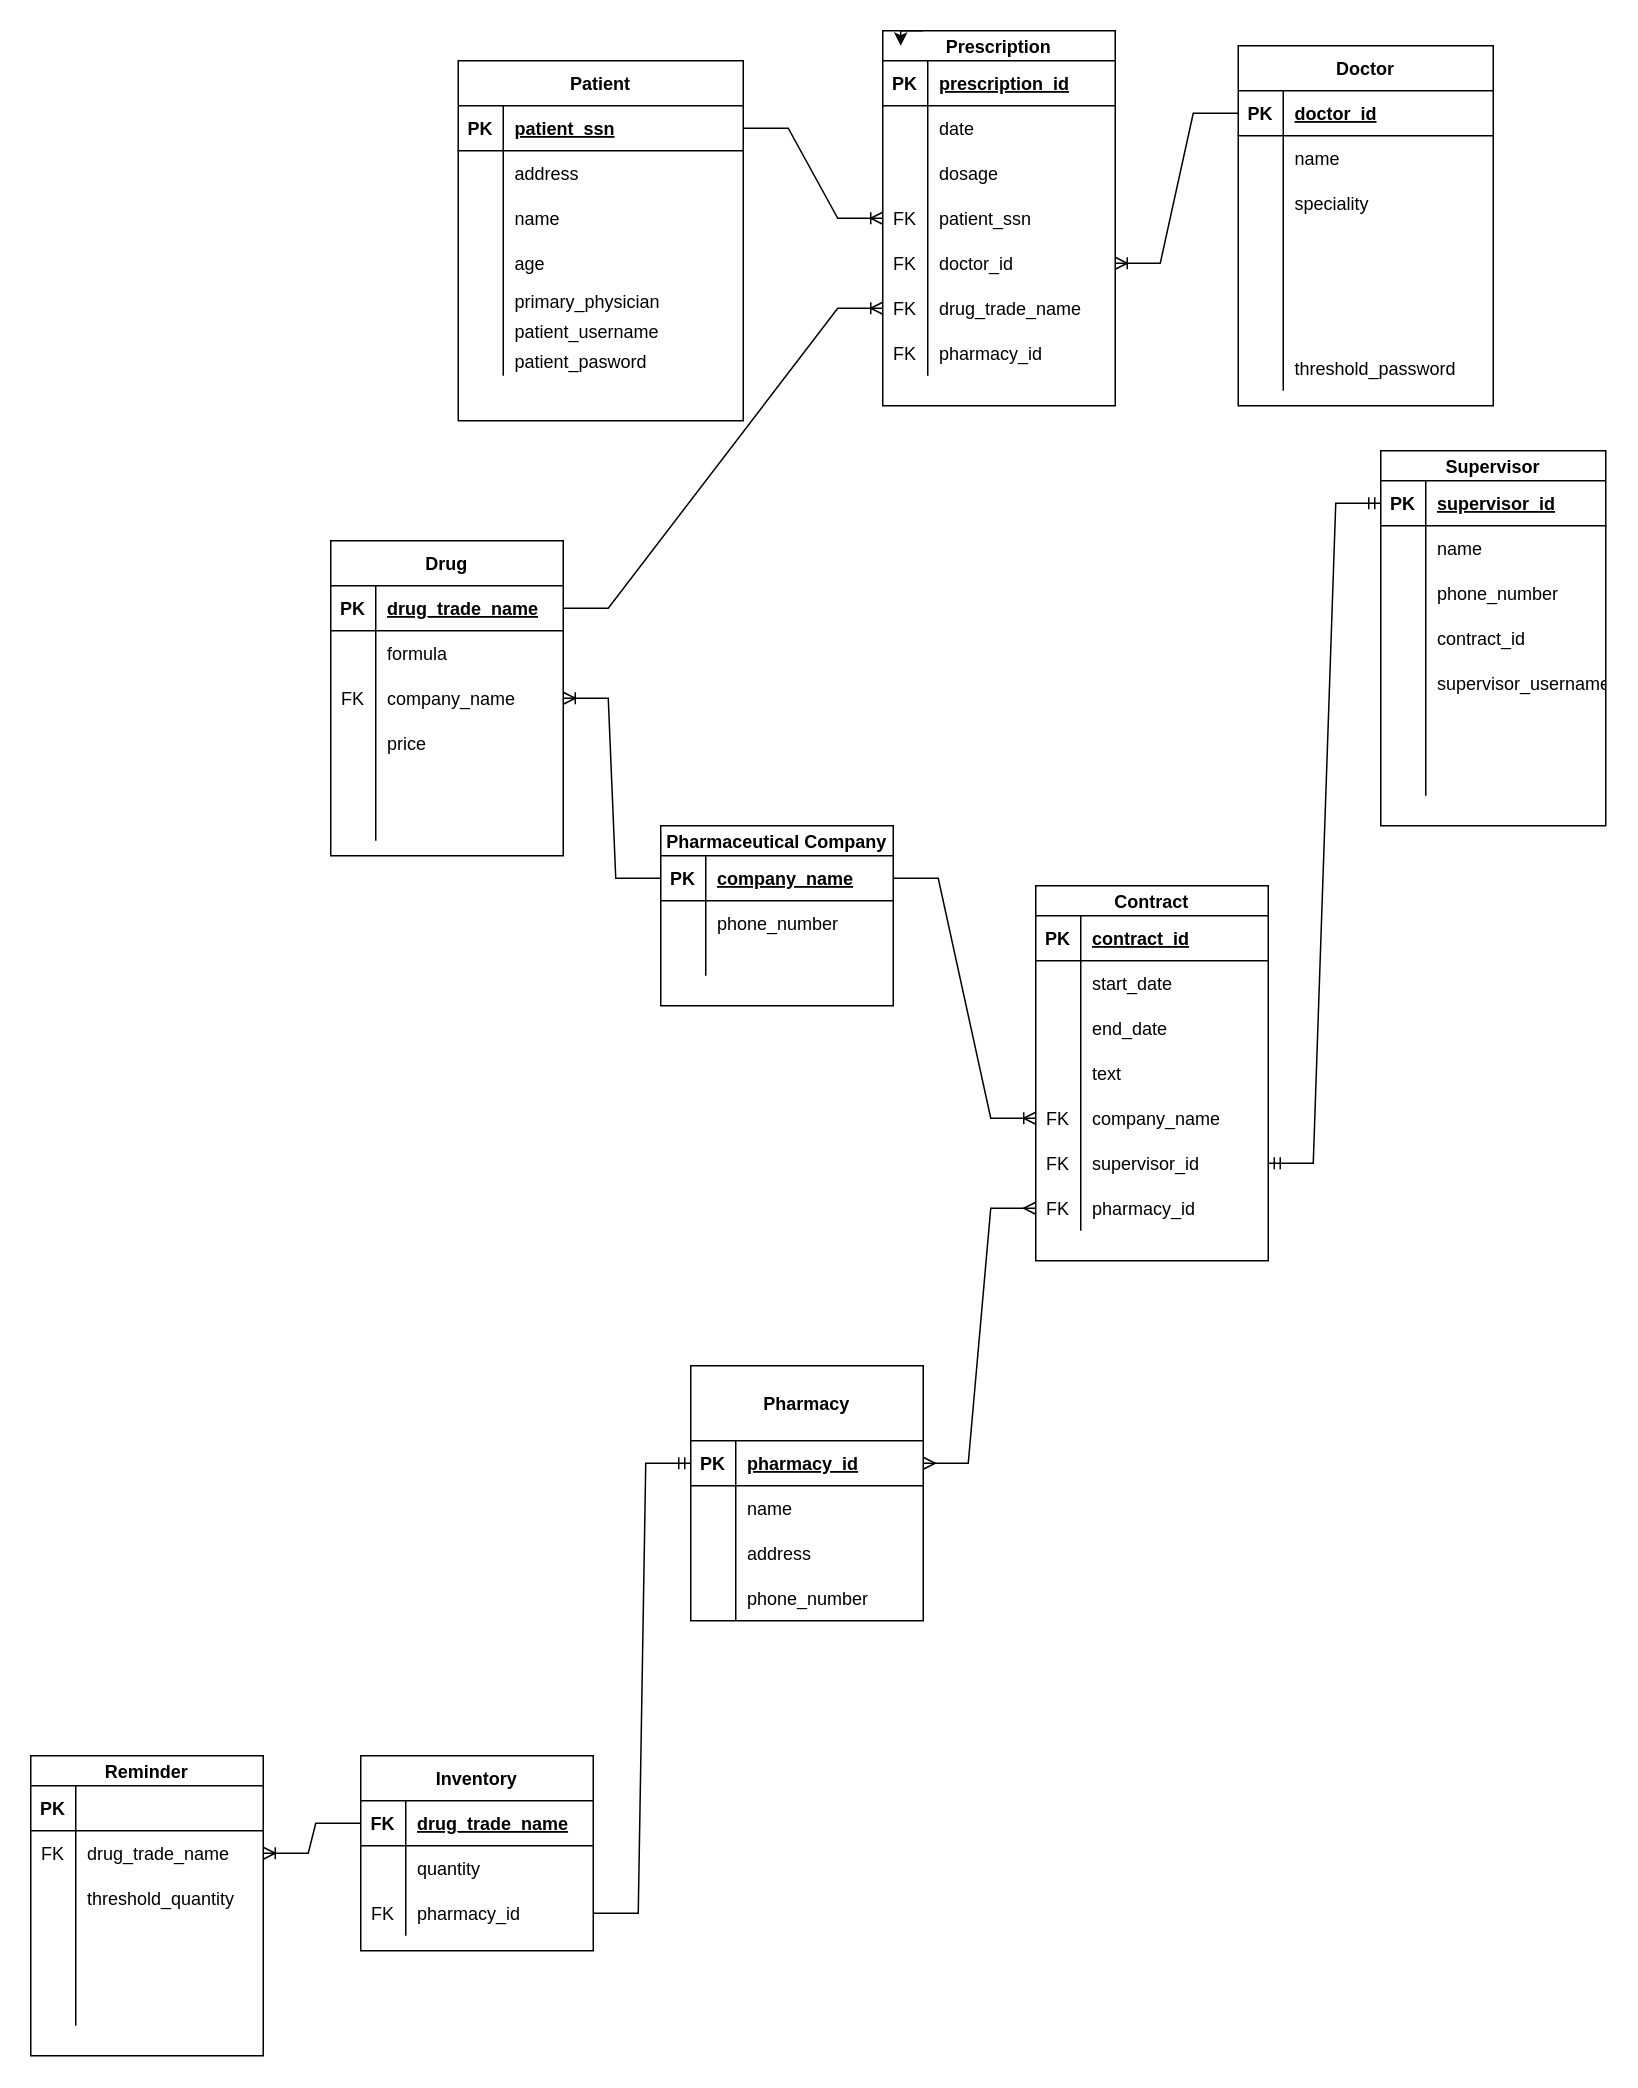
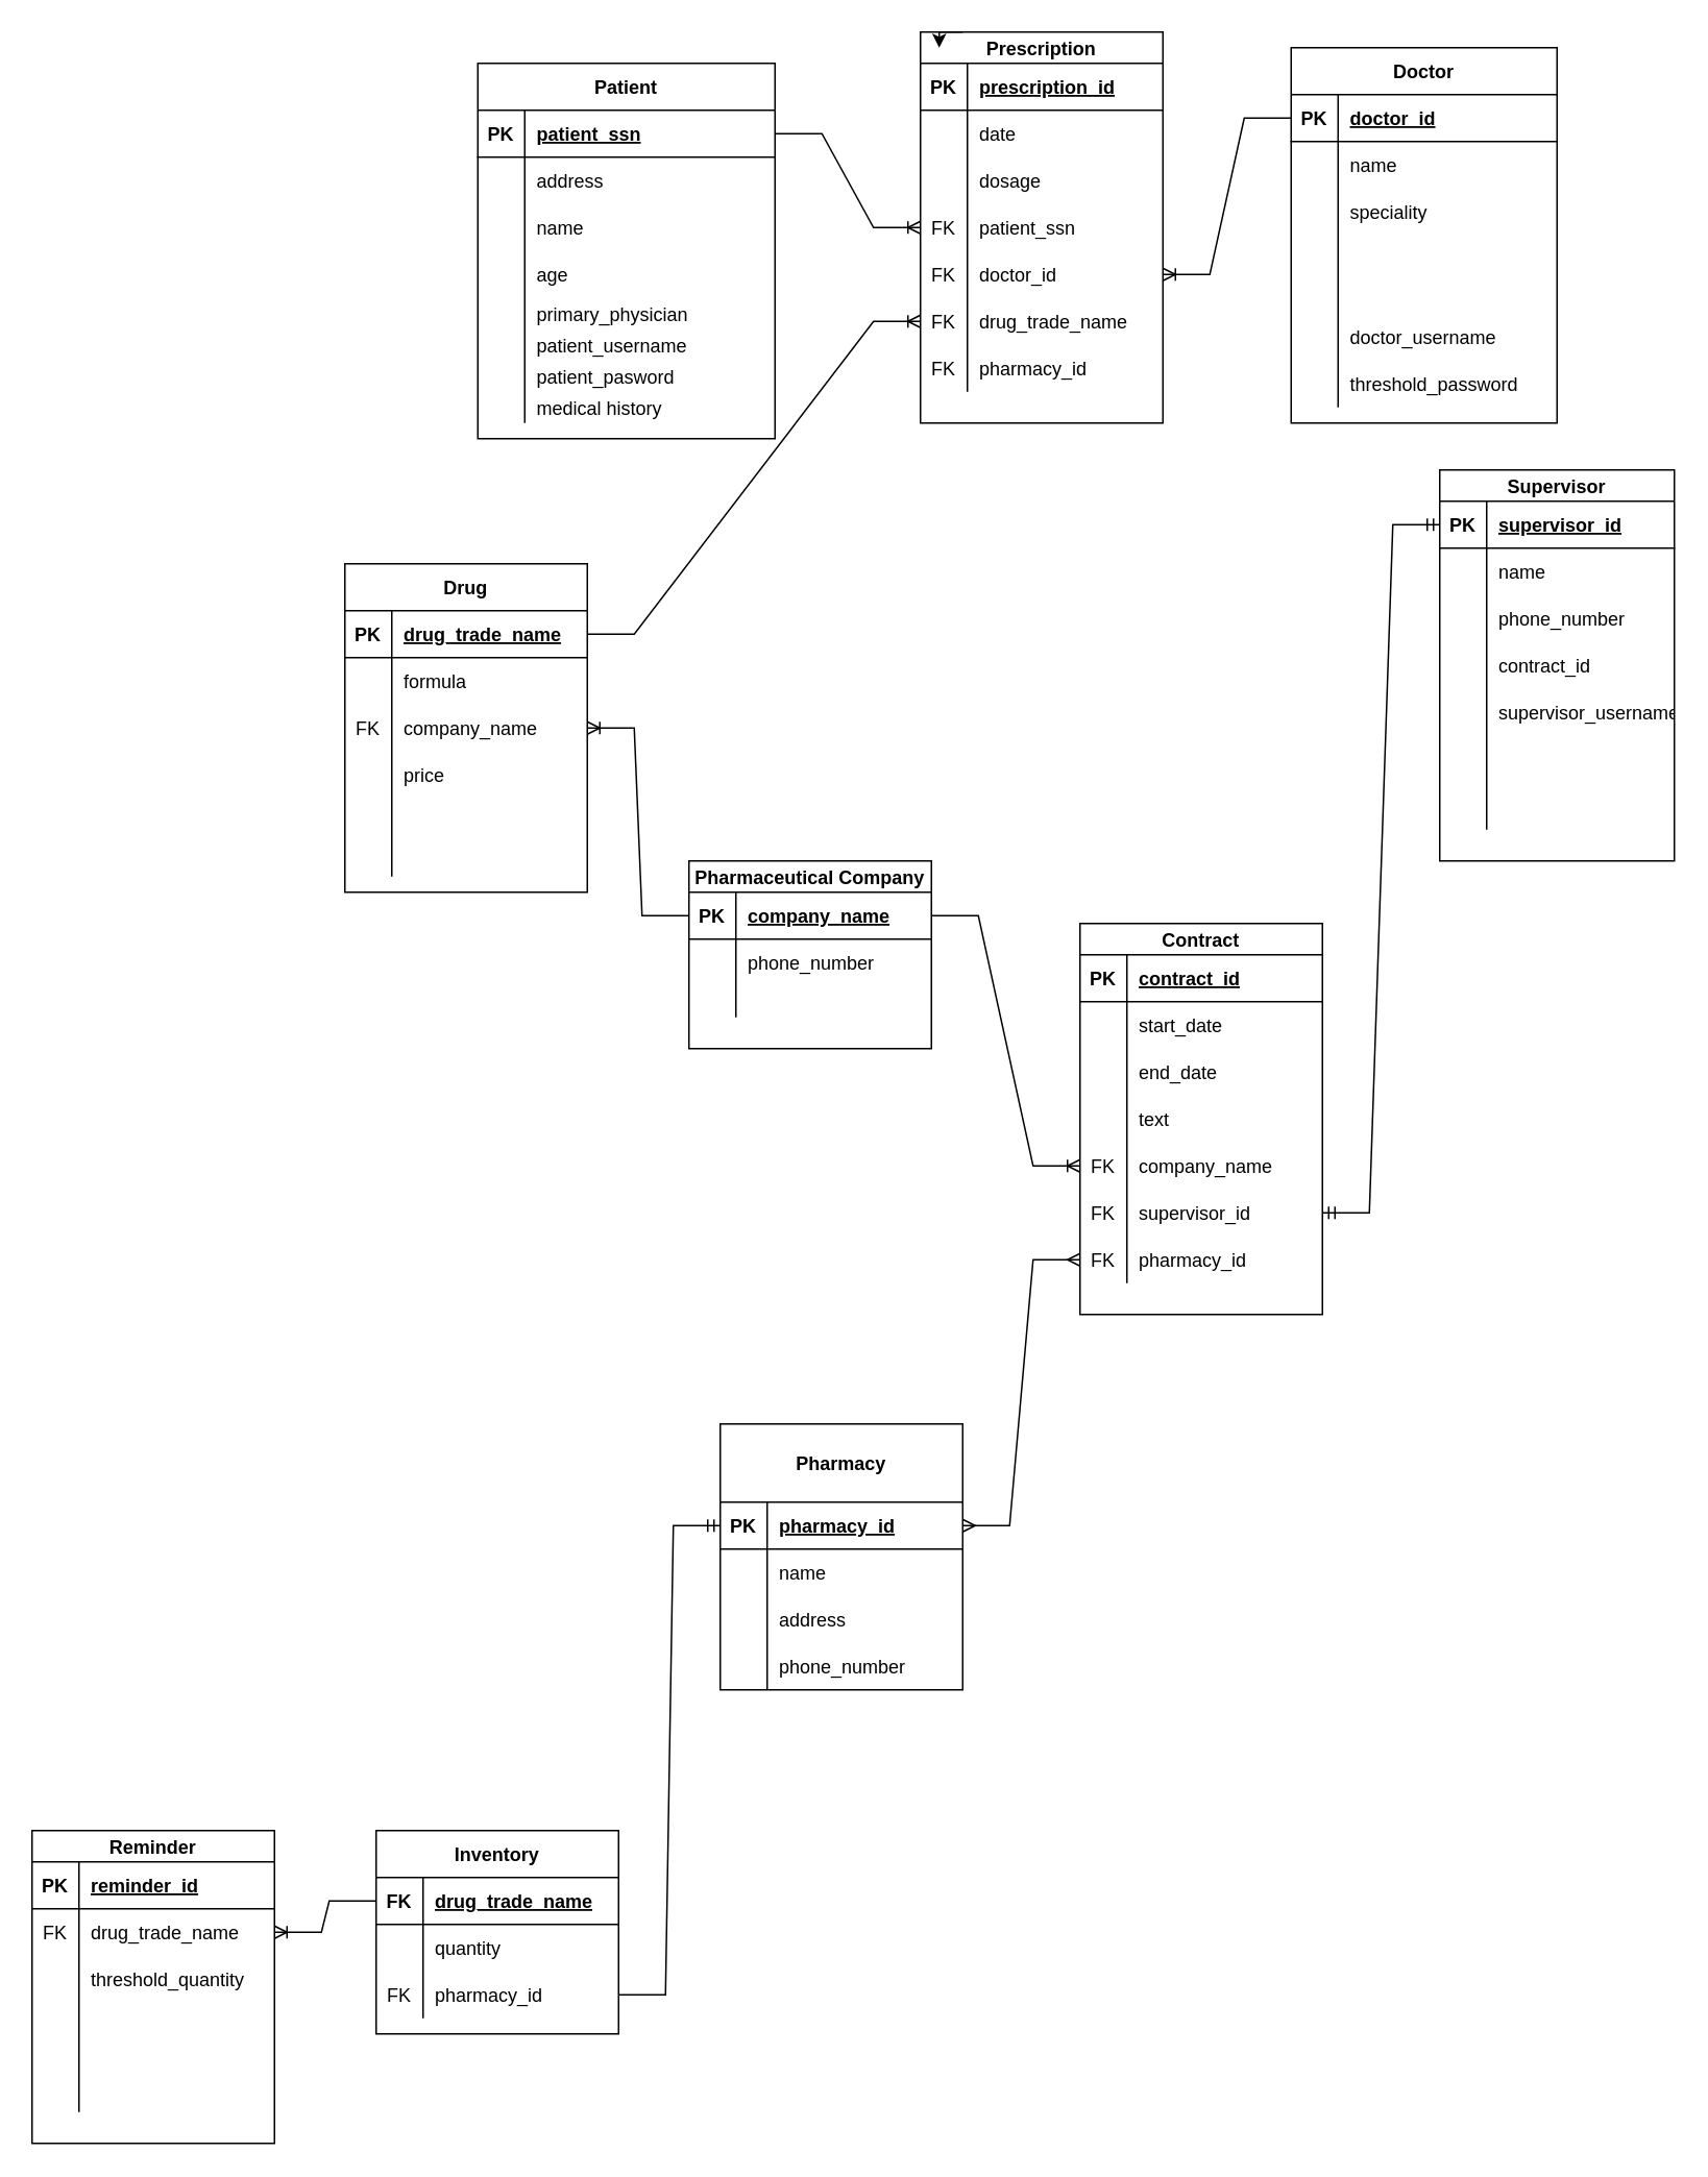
+ <mxCell id="19" value="doctor_username" style="shape=partialRectangle;overflow=hidden;connectable=0;fillColor=none;top=0;left=0;bottom=0;right=0;align=left;spacingLeft=6;" vertex="1" parent="17"><mxGeometry x="30" width="140" height="30" as="geometry"><mxRectangle width="140" height="30" as="alternateBounds" /></mxGeometry></mxCell>
+ <mxCell id="47" value="medical history" style="shape=partialRectangle;overflow=hidden;connectable=0;fillColor=none;top=0;left=0;bottom=0;right=0;align=left;spacingLeft=6;" vertex="1" parent="45"><mxGeometry x="30" width="160" height="20" as="geometry"><mxRectangle width="160" height="20" as="alternateBounds" /></mxGeometry></mxCell>
+ <mxCell id="96" value="reminder_id" style="shape=partialRectangle;overflow=hidden;connectable=0;fillColor=none;top=0;left=0;bottom=0;right=0;align=left;spacingLeft=6;fontStyle=5;" vertex="1" parent="94"><mxGeometry x="30" width="125" height="30" as="geometry"><mxRectangle width="125" height="30" as="alternateBounds" /></mxGeometry></mxCell>
